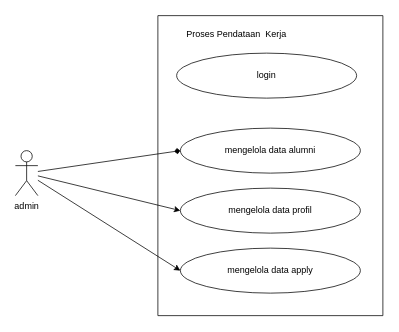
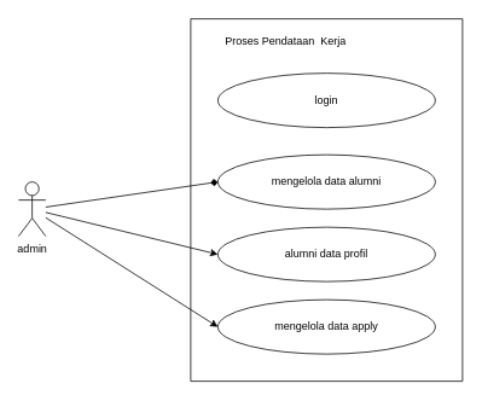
- <mxCell id="6" value="login" style="ellipse;whiteSpace=wrap;html=1;" parent="3" vertex="1"><mxGeometry x="25" y="50" width="240" height="60" as="geometry" /></mxCell>
+ <mxCell id="6" value="login" style="ellipse;whiteSpace=wrap;html=1;" parent="3" vertex="1"><mxGeometry x="30" y="60" width="240" height="60" as="geometry" /></mxCell>
- <mxCell id="5" value="mengelola data profil" style="ellipse;whiteSpace=wrap;html=1;" parent="3" vertex="1"><mxGeometry x="30" y="230" width="240" height="60" as="geometry" /></mxCell>
+ <mxCell id="5" value="alumni data profil" style="ellipse;whiteSpace=wrap;html=1;" parent="3" vertex="1"><mxGeometry x="30" y="230" width="240" height="60" as="geometry" /></mxCell>
